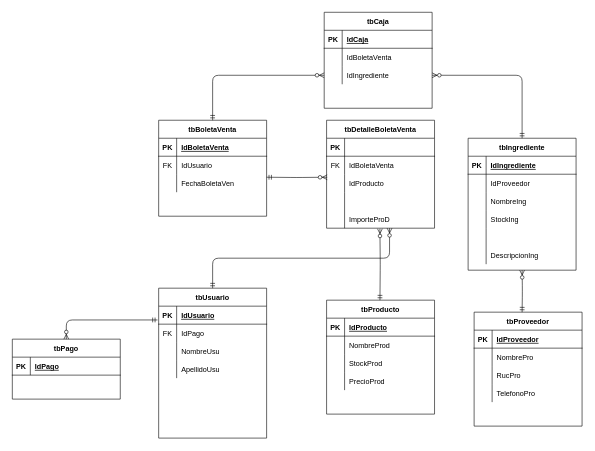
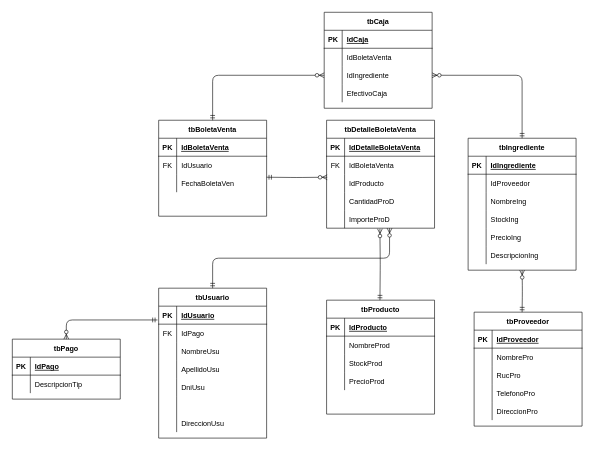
+ <mxCell id="113" value="EfectivoCaja" style="shape=partialRectangle;connectable=0;fillColor=none;top=0;left=0;bottom=0;right=0;align=left;spacingLeft=6;overflow=hidden;" parent="111" vertex="1"><mxGeometry x="30" width="150" height="30" as="geometry" /></mxCell>
+ <mxCell id="17" value="IdDetalleBoletaVenta" style="shape=partialRectangle;connectable=0;fillColor=none;top=0;left=0;bottom=0;right=0;align=left;spacingLeft=6;fontStyle=5;overflow=hidden;" parent="15" vertex="1"><mxGeometry x="30" width="150" height="30" as="geometry" /></mxCell>
+ <mxCell id="26" value="CantidadProD" style="shape=partialRectangle;connectable=0;fillColor=none;top=0;left=0;bottom=0;right=0;align=left;spacingLeft=6;overflow=hidden;" parent="24" vertex="1"><mxGeometry x="30" width="150" height="30" as="geometry" /></mxCell>
+ <mxCell id="76" value="PrecioIng" style="shape=partialRectangle;connectable=0;fillColor=none;top=0;left=0;bottom=0;right=0;align=left;spacingLeft=6;overflow=hidden;" parent="74" vertex="1"><mxGeometry x="30" width="150" height="30" as="geometry" /></mxCell>
+ <mxCell id="121" value="DescripcionTip" style="shape=partialRectangle;connectable=0;fillColor=none;top=0;left=0;bottom=0;right=0;align=left;spacingLeft=6;overflow=hidden;" parent="119" vertex="1"><mxGeometry x="30" width="150" height="30" as="geometry" /></mxCell>
+ <mxCell id="95" value="DniUsu" style="shape=partialRectangle;connectable=0;fillColor=none;top=0;left=0;bottom=0;right=0;align=left;spacingLeft=6;overflow=hidden;" parent="93" vertex="1"><mxGeometry x="30" width="150" height="30" as="geometry" /></mxCell>
+ <mxCell id="60" value="DireccionPro" style="shape=partialRectangle;connectable=0;fillColor=none;top=0;left=0;bottom=0;right=0;align=left;spacingLeft=6;overflow=hidden;" parent="58" vertex="1"><mxGeometry x="30" width="150" height="30" as="geometry" /></mxCell>
+ <mxCell id="100" value="DireccionUsu" style="shape=partialRectangle;connectable=0;fillColor=none;top=0;left=0;bottom=0;right=0;align=left;spacingLeft=6;overflow=hidden;" parent="98" vertex="1"><mxGeometry x="30" width="150" height="30" as="geometry" /></mxCell>
